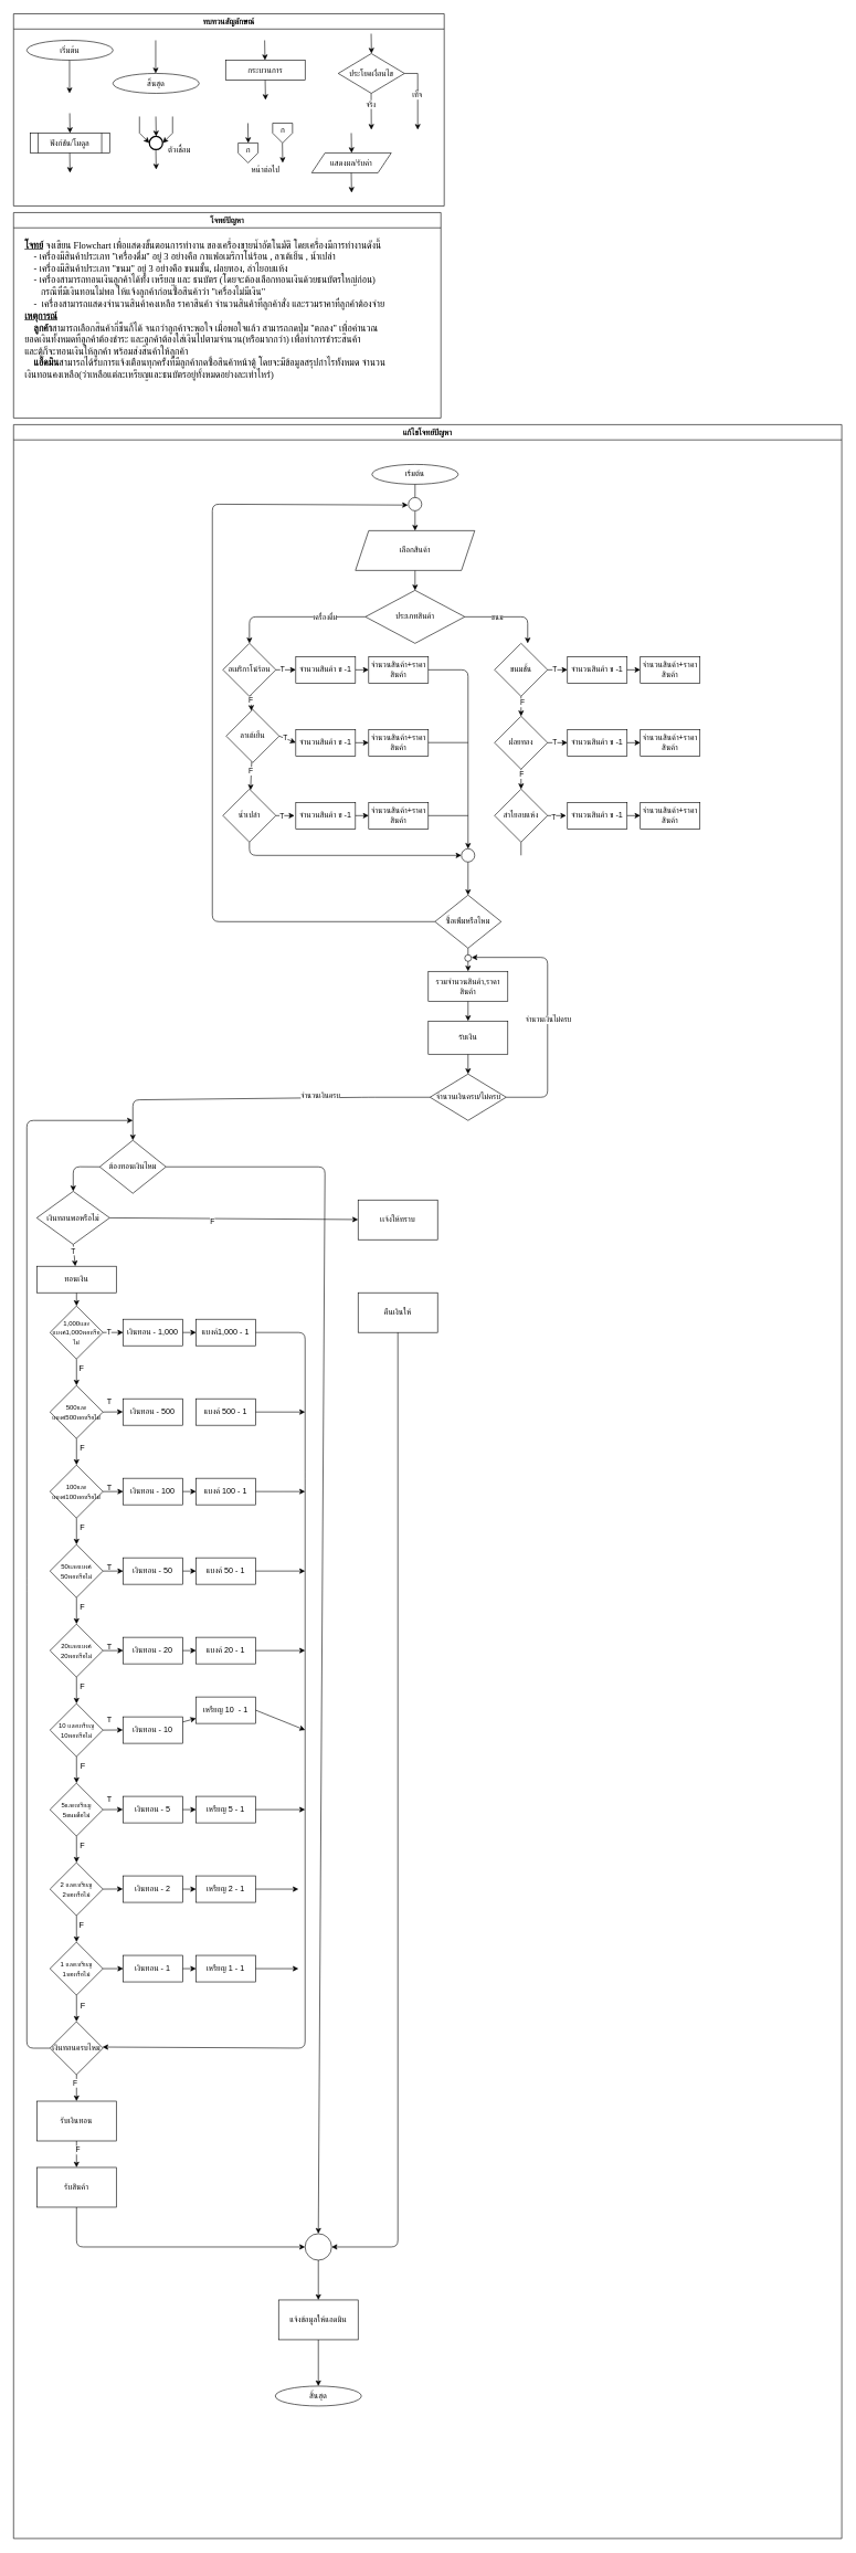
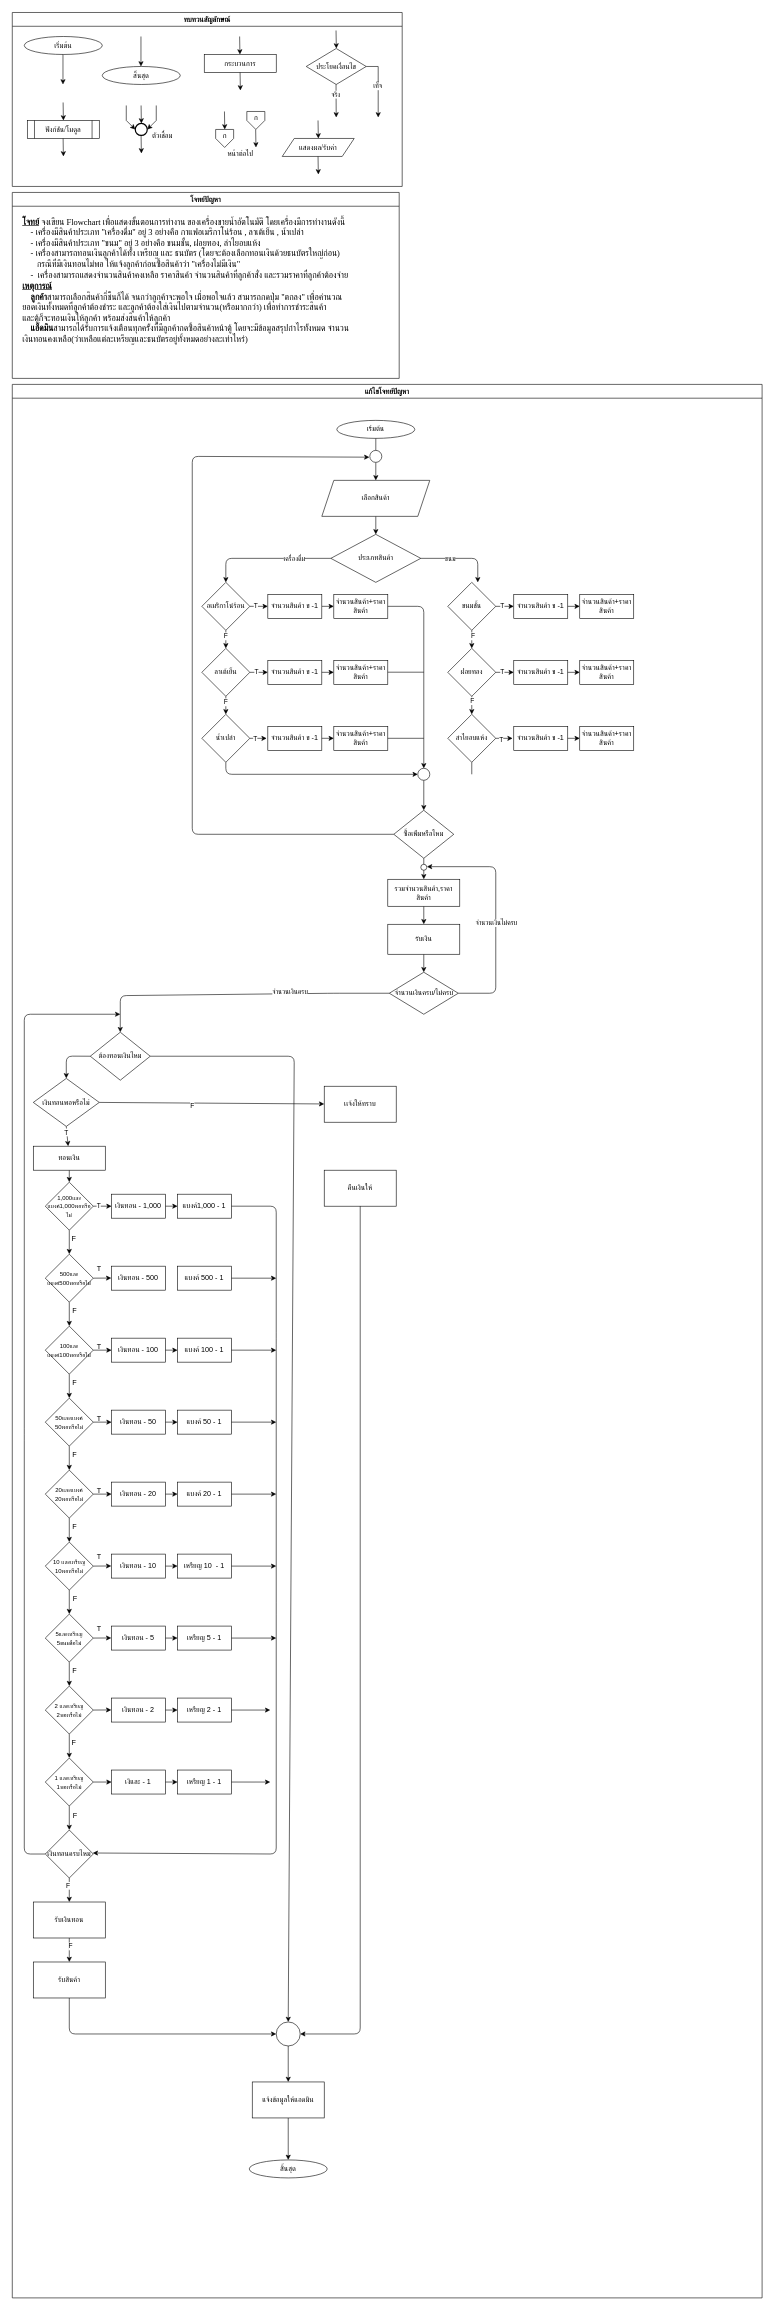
- <mxCell id="57" value="ลาเต้เย็น" style="rhombus;whiteSpace=wrap;html=1;" vertex="1" parent="1"><mxGeometry x="341" y="1070" width="80" height="80" as="geometry" /></mxCell>
+ <mxCell id="57" value="ลาเต้เย็น" style="rhombus;whiteSpace=wrap;html=1;" vertex="1" parent="1"><mxGeometry x="336" y="1080" width="80" height="80" as="geometry" /></mxCell>
- <mxCell id="159" value="เหรียญ 10&amp;nbsp; - 1" style="whiteSpace=wrap;html=1;" vertex="1" parent="1"><mxGeometry x="295.48" y="2560" width="90" height="40" as="geometry" /></mxCell>
+ <mxCell id="159" value="เหรียญ 10&amp;nbsp; - 1" style="whiteSpace=wrap;html=1;" vertex="1" parent="1"><mxGeometry x="295.48" y="2590" width="90" height="40" as="geometry" /></mxCell>
- <mxCell id="167" value="เงินทอน - 1" style="whiteSpace=wrap;html=1;" vertex="1" parent="1"><mxGeometry x="185.48" y="2950" width="90" height="40" as="geometry" /></mxCell>
+ <mxCell id="167" value="เงิและ - 1" style="whiteSpace=wrap;html=1;" vertex="1" parent="1"><mxGeometry x="185.48" y="2950" width="90" height="40" as="geometry" /></mxCell>
